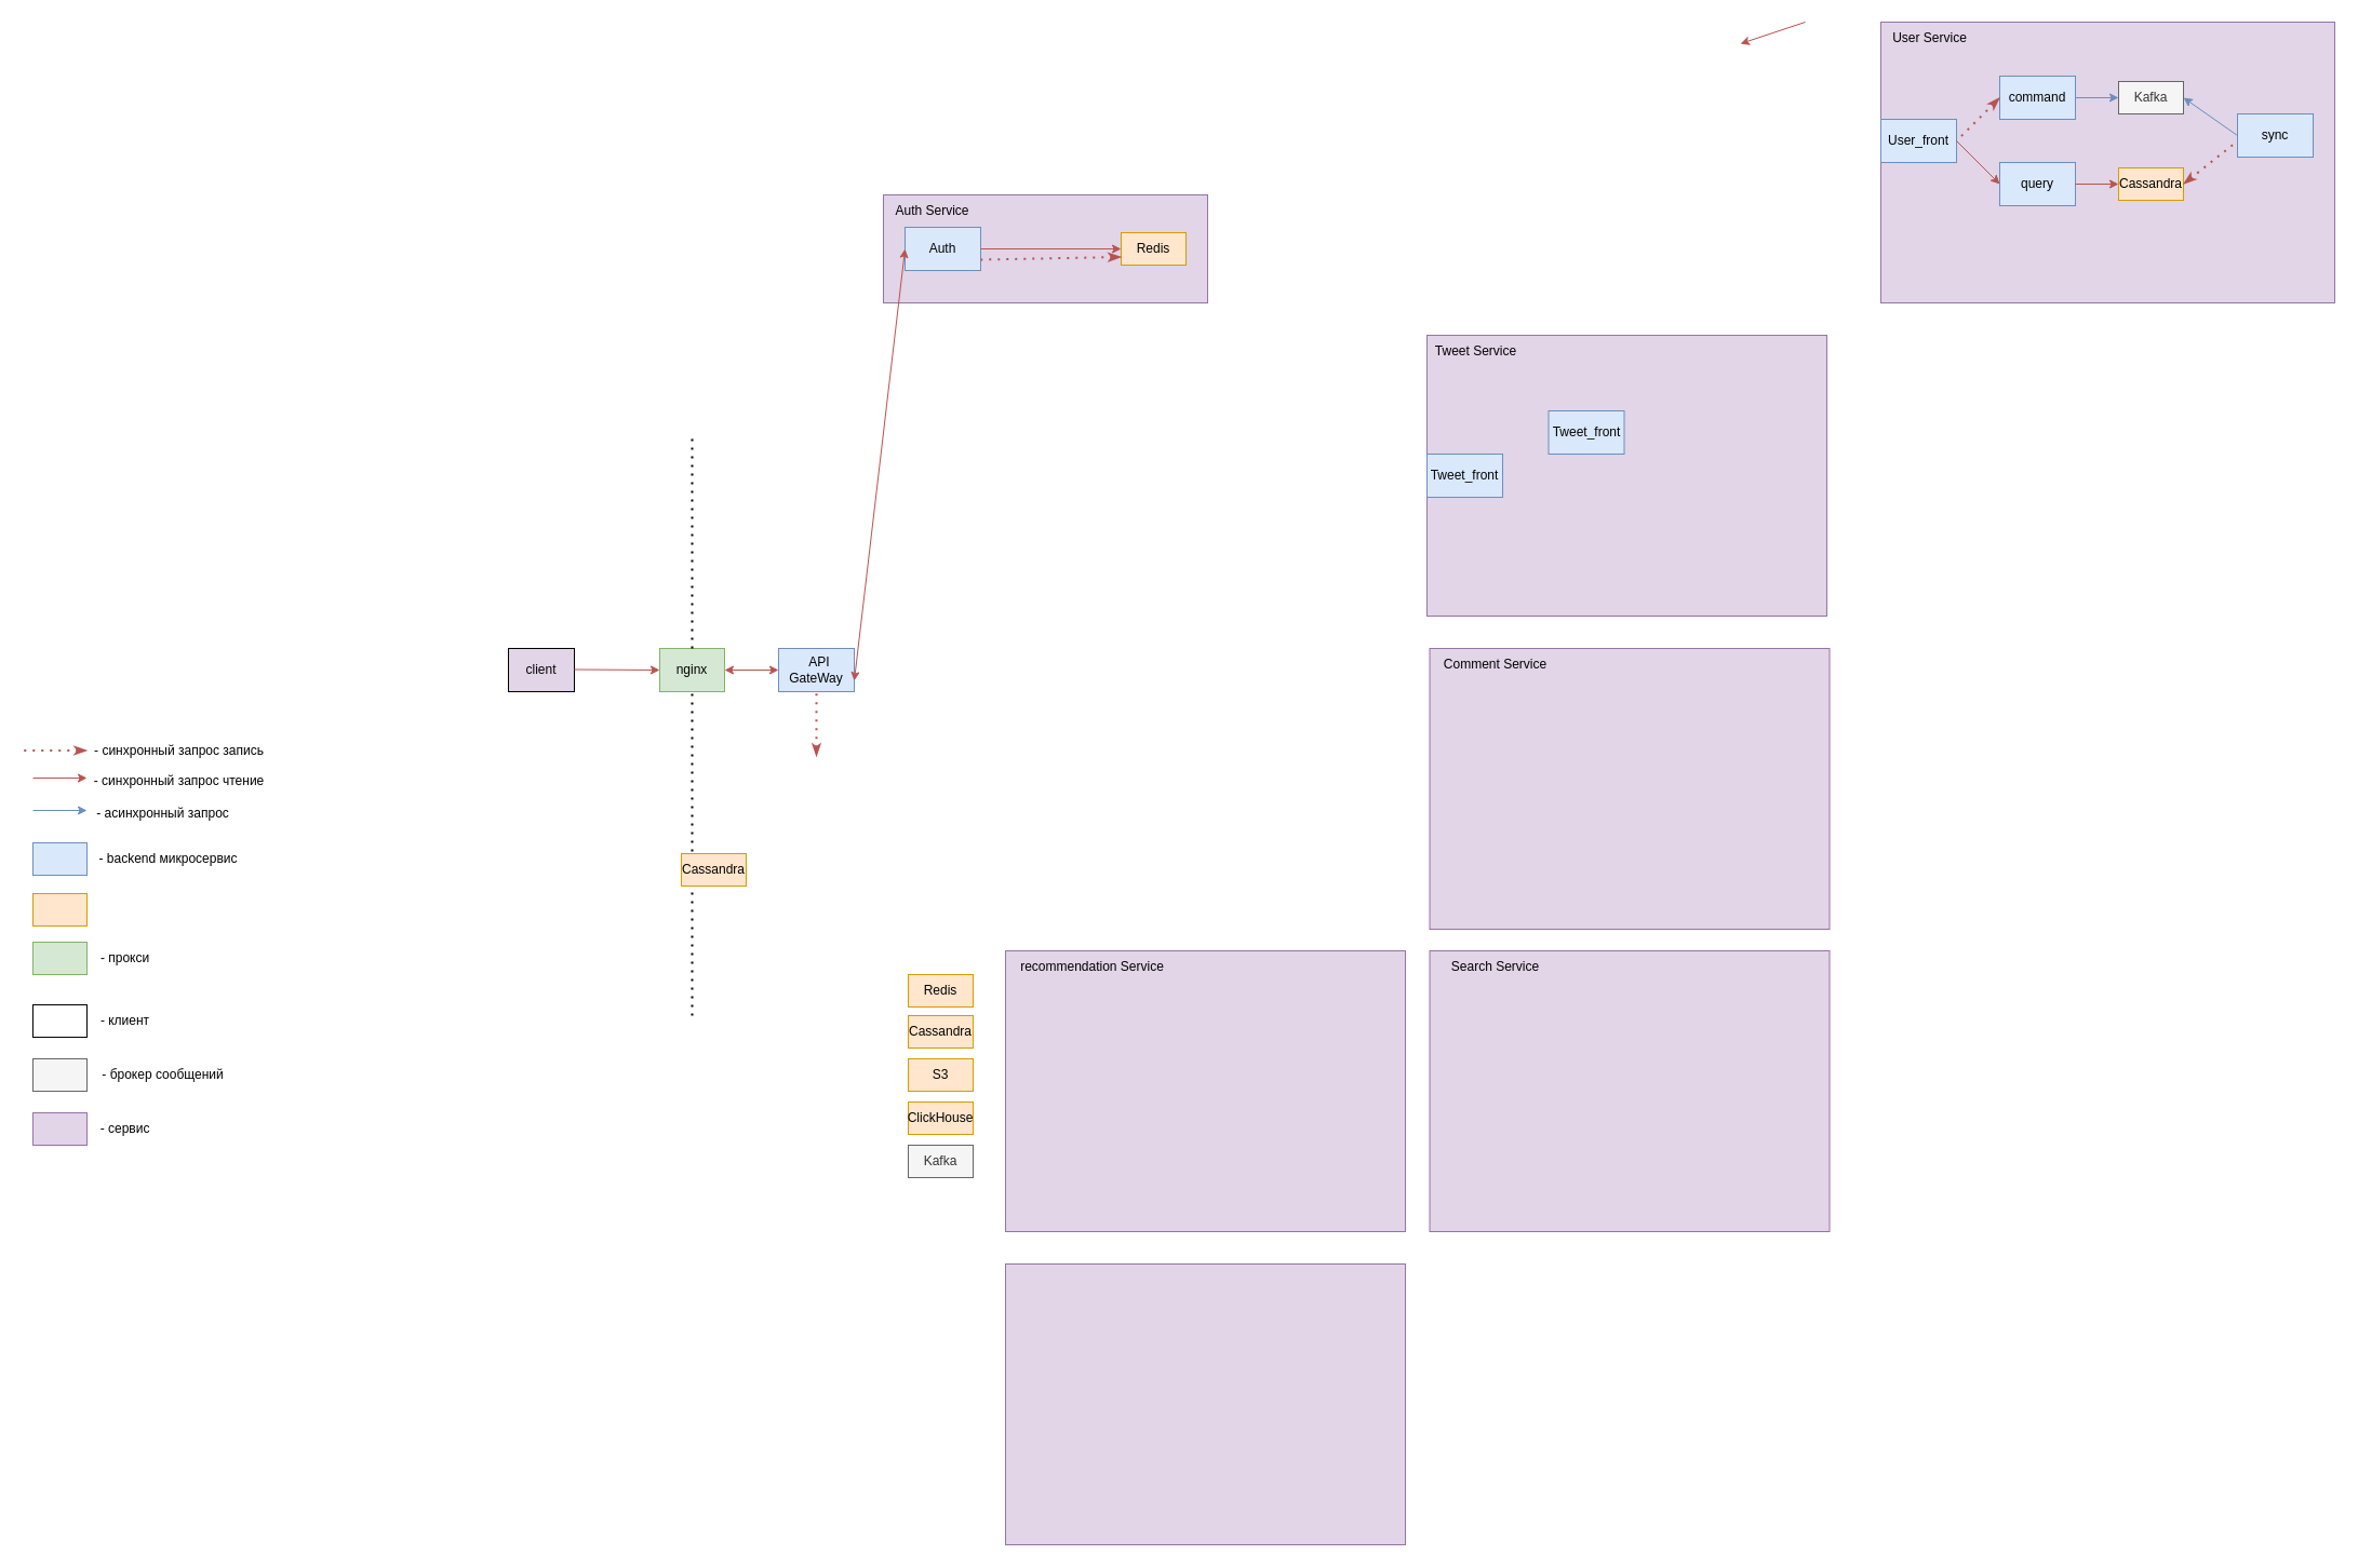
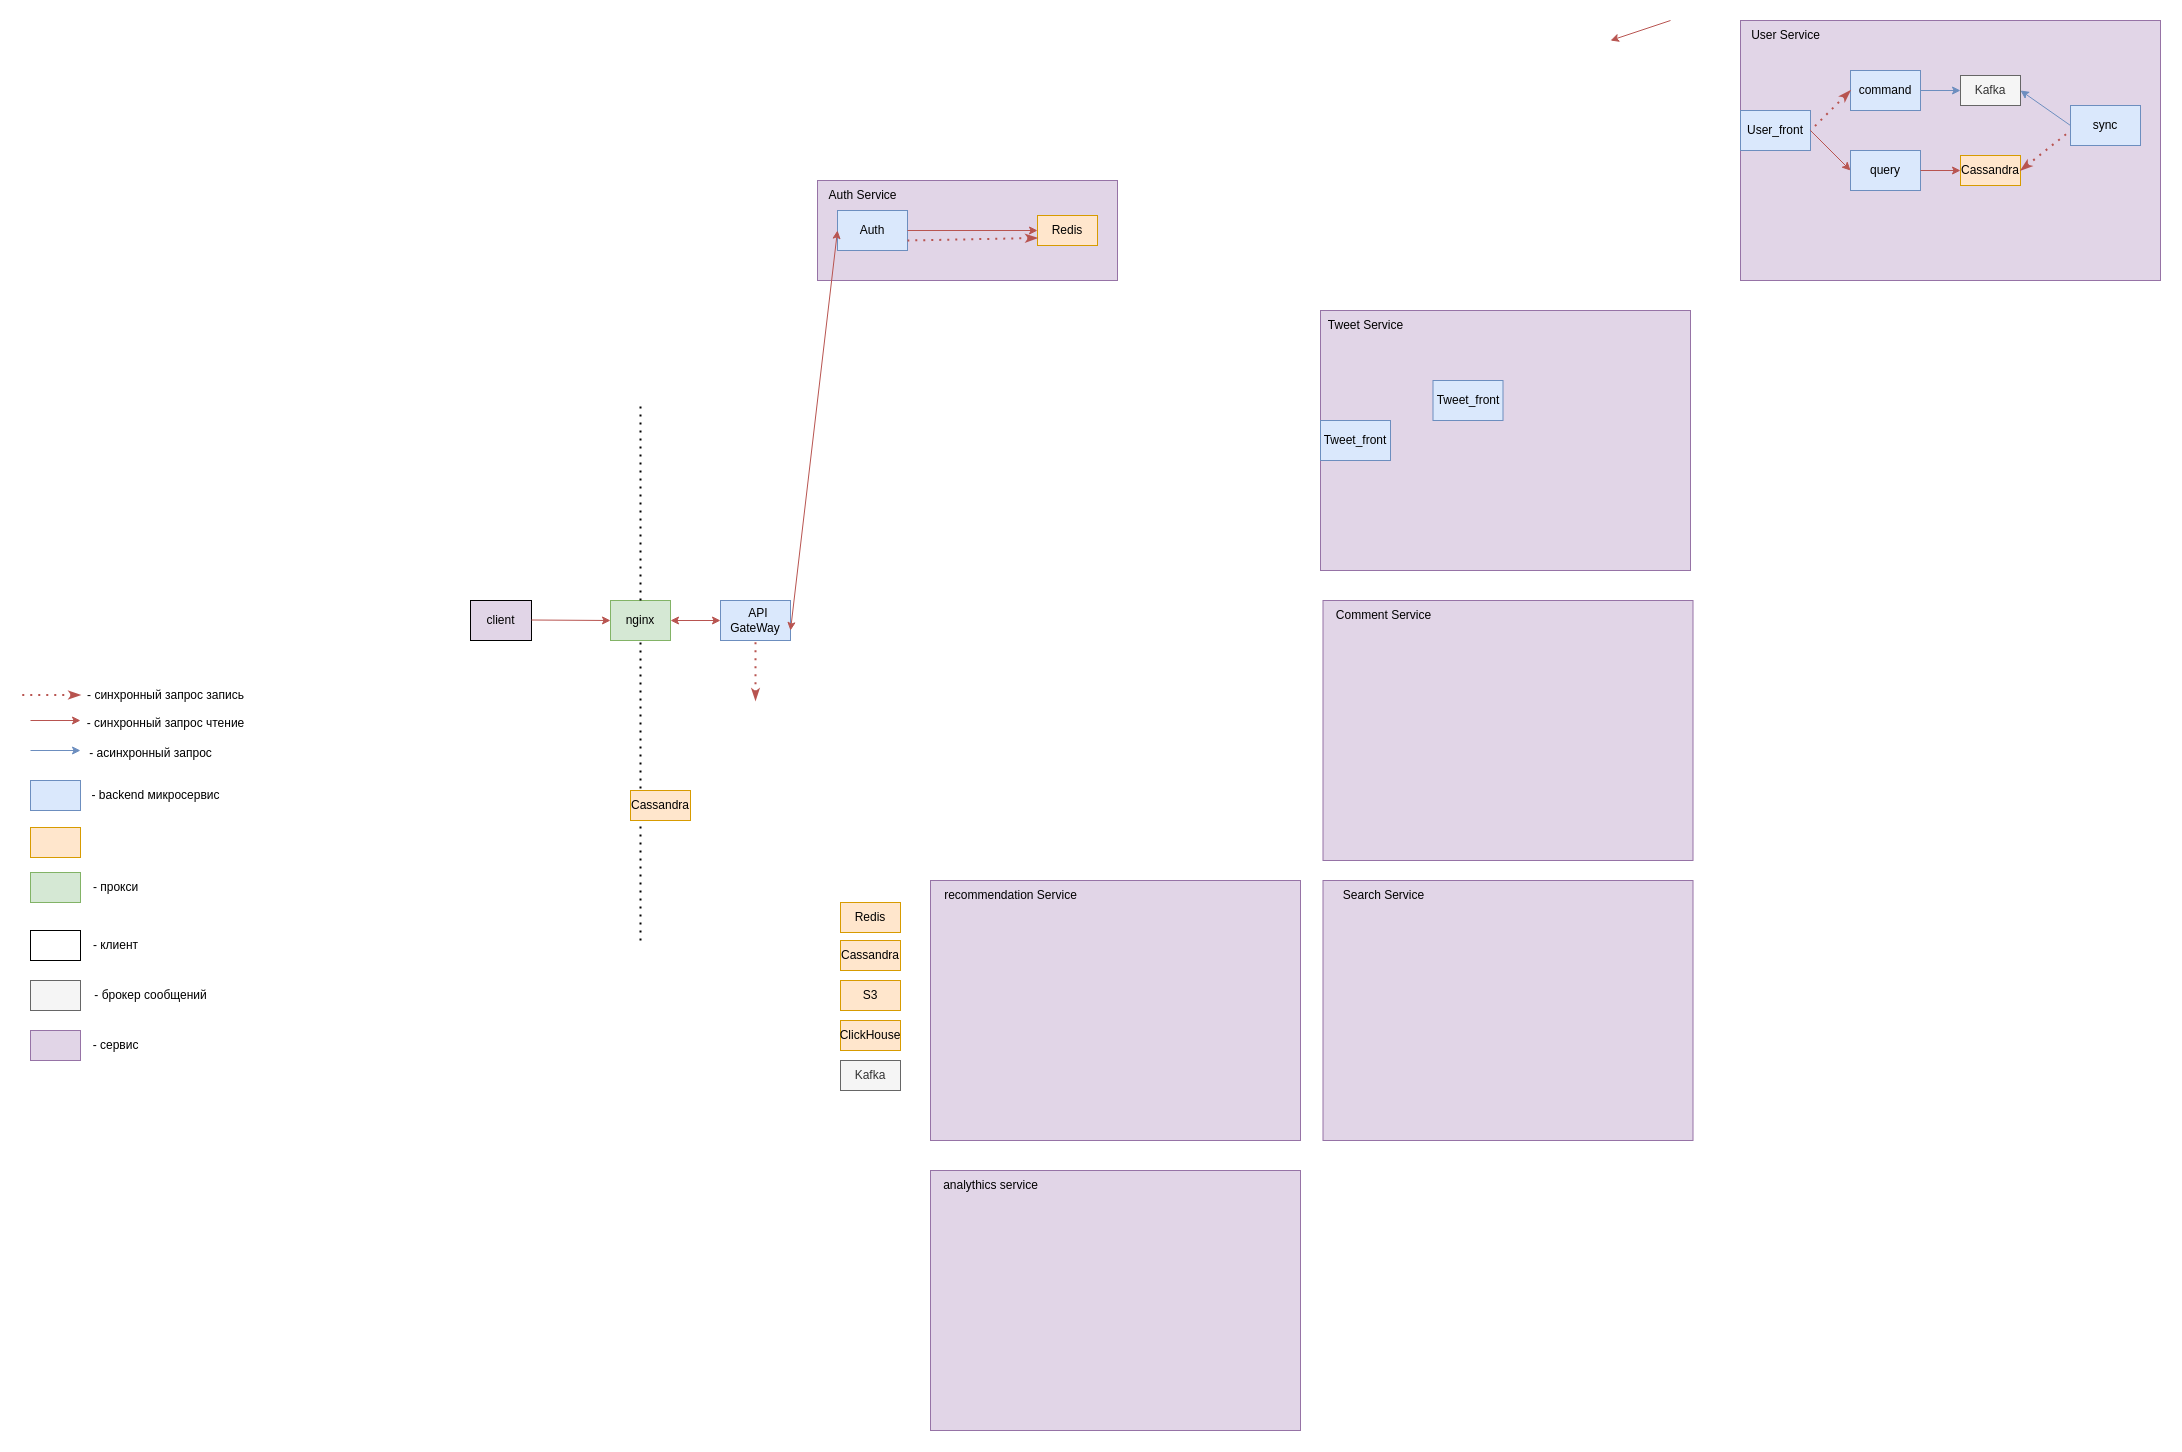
+ <mxCell id="47" value="analythics&amp;nbsp;service" style="text;html=1;align=center;verticalAlign=middle;resizable=0;points=[];autosize=1;strokeColor=none;fillColor=none;" vertex="1" parent="1"><mxGeometry x="930" y="1170" width="120" height="30" as="geometry" /></mxCell>
